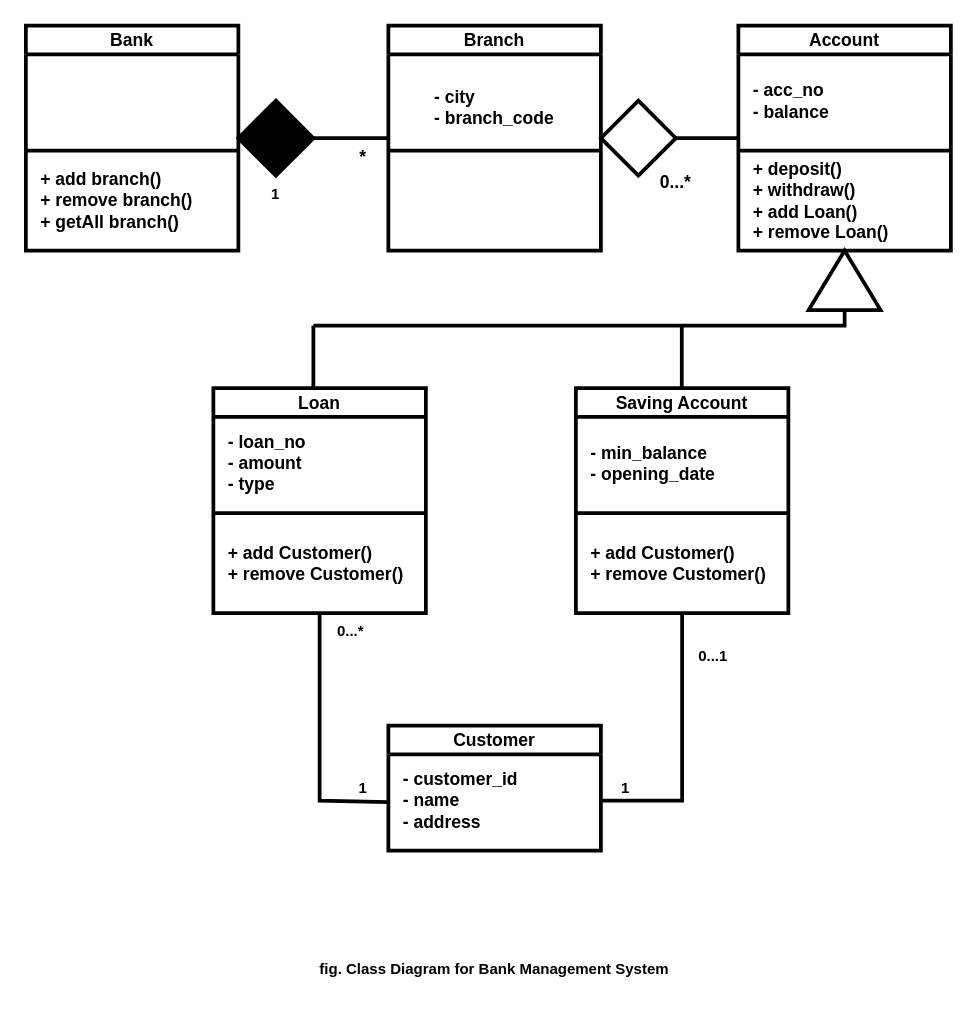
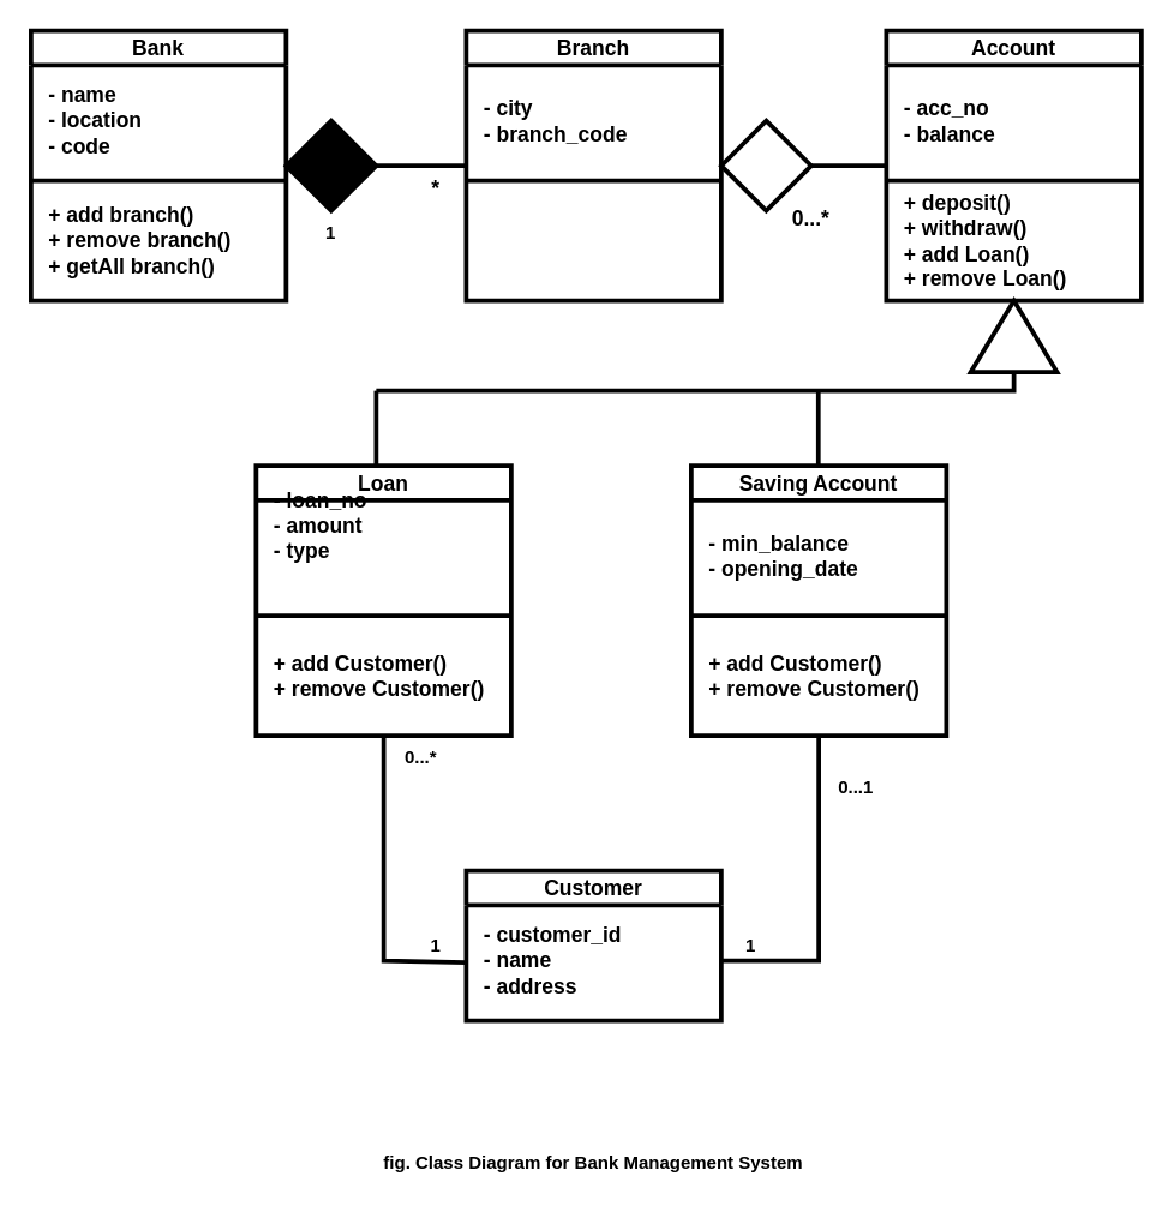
+ <mxCell id="3" value="&lt;span style=&quot;font-size: 14px;&quot;&gt;&lt;font style=&quot;font-size: 14px;&quot;&gt;&lt;b&gt;- name&lt;/b&gt;&lt;/font&gt;&lt;/span&gt;&lt;div style=&quot;font-size: 14px;&quot;&gt;&lt;font style=&quot;font-size: 14px;&quot;&gt;&lt;b&gt;- location&lt;/b&gt;&lt;/font&gt;&lt;/div&gt;&lt;div style=&quot;font-size: 14px;&quot;&gt;&lt;font style=&quot;font-size: 14px;&quot;&gt;&lt;b&gt;- code&lt;/b&gt;&lt;/font&gt;&lt;/div&gt;" style="text;html=1;align=left;verticalAlign=middle;resizable=0;points=[];autosize=1;strokeColor=none;fillColor=none;" vertex="1" parent="2"><mxGeometry x="10" y="30" width="90" height="60" as="geometry" /></mxCell>
- <mxCell id="7" value="&lt;span style=&quot;font-size: 14px;&quot;&gt;&lt;font style=&quot;font-size: 14px;&quot;&gt;&lt;b&gt;- city&lt;/b&gt;&lt;/font&gt;&lt;/span&gt;&lt;div&gt;&lt;span style=&quot;font-size: 14px;&quot;&gt;&lt;font style=&quot;font-size: 14px;&quot;&gt;&lt;b&gt;- branch_code&lt;/b&gt;&lt;/font&gt;&lt;/span&gt;&lt;/div&gt;" style="text;html=1;align=left;verticalAlign=middle;resizable=0;points=[];autosize=1;strokeColor=none;fillColor=none;" vertex="1" parent="6"><mxGeometry x="35" y="40" width="120" height="50" as="geometry" /></mxCell>
+ <mxCell id="7" value="&lt;span style=&quot;font-size: 14px;&quot;&gt;&lt;font style=&quot;font-size: 14px;&quot;&gt;&lt;b&gt;- city&lt;/b&gt;&lt;/font&gt;&lt;/span&gt;&lt;div&gt;&lt;span style=&quot;font-size: 14px;&quot;&gt;&lt;font style=&quot;font-size: 14px;&quot;&gt;&lt;b&gt;- branch_code&lt;/b&gt;&lt;/font&gt;&lt;/span&gt;&lt;/div&gt;" style="text;html=1;align=left;verticalAlign=middle;resizable=0;points=[];autosize=1;strokeColor=none;fillColor=none;" vertex="1" parent="6"><mxGeometry x="10" y="35" width="120" height="50" as="geometry" /></mxCell>
- <mxCell id="14" value="&lt;span style=&quot;font-size: 14px;&quot;&gt;&lt;font style=&quot;font-size: 14px;&quot;&gt;&lt;b&gt;- loan_no&lt;/b&gt;&lt;/font&gt;&lt;/span&gt;&lt;div&gt;&lt;span style=&quot;font-size: 14px;&quot;&gt;&lt;font style=&quot;font-size: 14px;&quot;&gt;&lt;b&gt;- amount&lt;/b&gt;&lt;/font&gt;&lt;/span&gt;&lt;/div&gt;&lt;div&gt;&lt;span style=&quot;font-size: 14px;&quot;&gt;&lt;font style=&quot;font-size: 14px;&quot;&gt;&lt;b&gt;- type&lt;/b&gt;&lt;/font&gt;&lt;/span&gt;&lt;/div&gt;" style="text;html=1;align=left;verticalAlign=middle;resizable=0;points=[];autosize=1;strokeColor=none;fillColor=none;" vertex="1" parent="13"><mxGeometry x="10" y="30" width="90" height="60" as="geometry" /></mxCell>
+ <mxCell id="14" value="&lt;span style=&quot;font-size: 14px;&quot;&gt;&lt;font style=&quot;font-size: 14px;&quot;&gt;&lt;b&gt;- loan_no&lt;/b&gt;&lt;/font&gt;&lt;/span&gt;&lt;div&gt;&lt;span style=&quot;font-size: 14px;&quot;&gt;&lt;font style=&quot;font-size: 14px;&quot;&gt;&lt;b&gt;- amount&lt;/b&gt;&lt;/font&gt;&lt;/span&gt;&lt;/div&gt;&lt;div&gt;&lt;span style=&quot;font-size: 14px;&quot;&gt;&lt;font style=&quot;font-size: 14px;&quot;&gt;&lt;b&gt;- type&lt;/b&gt;&lt;/font&gt;&lt;/span&gt;&lt;/div&gt;" style="text;html=1;align=left;verticalAlign=middle;resizable=0;points=[];autosize=1;strokeColor=none;fillColor=none;" vertex="1" parent="13"><mxGeometry x="10" y="10" width="90" height="60" as="geometry" /></mxCell>
